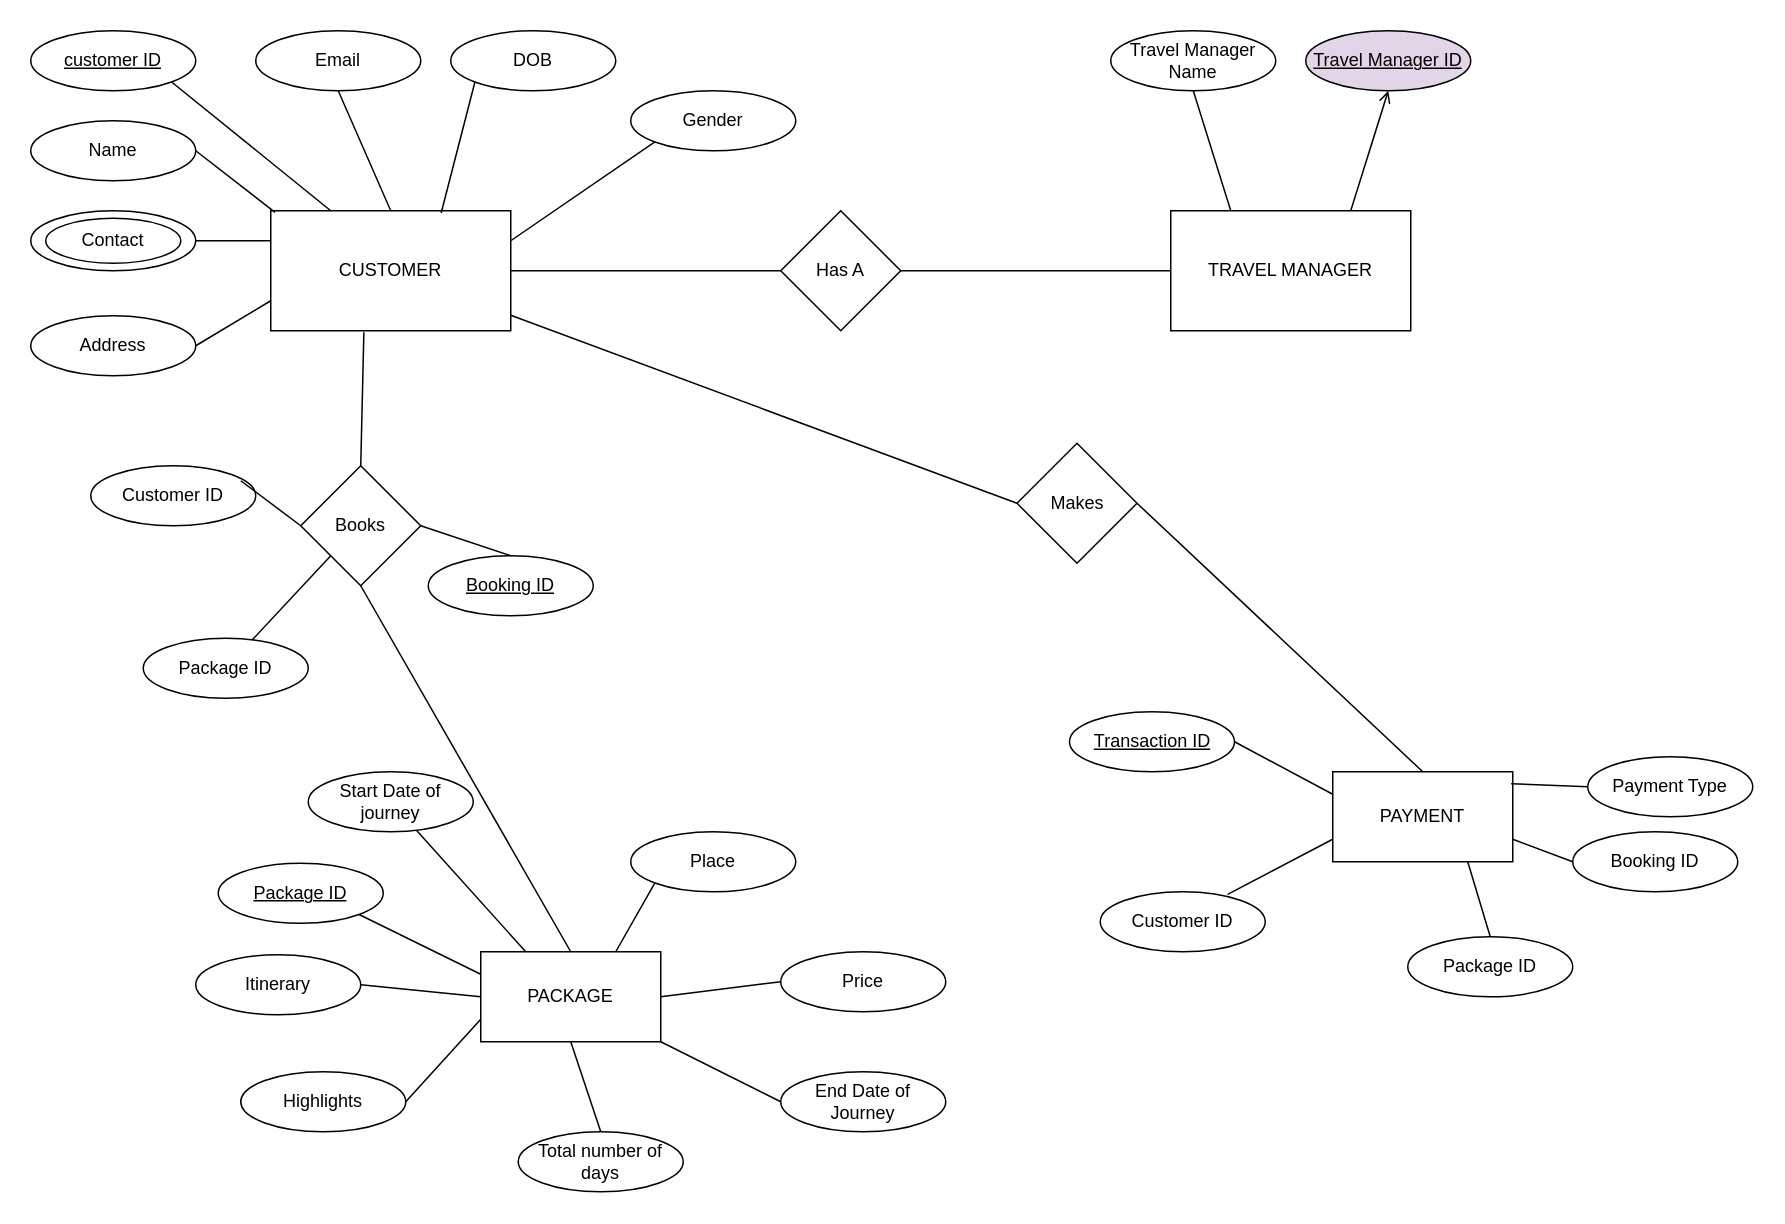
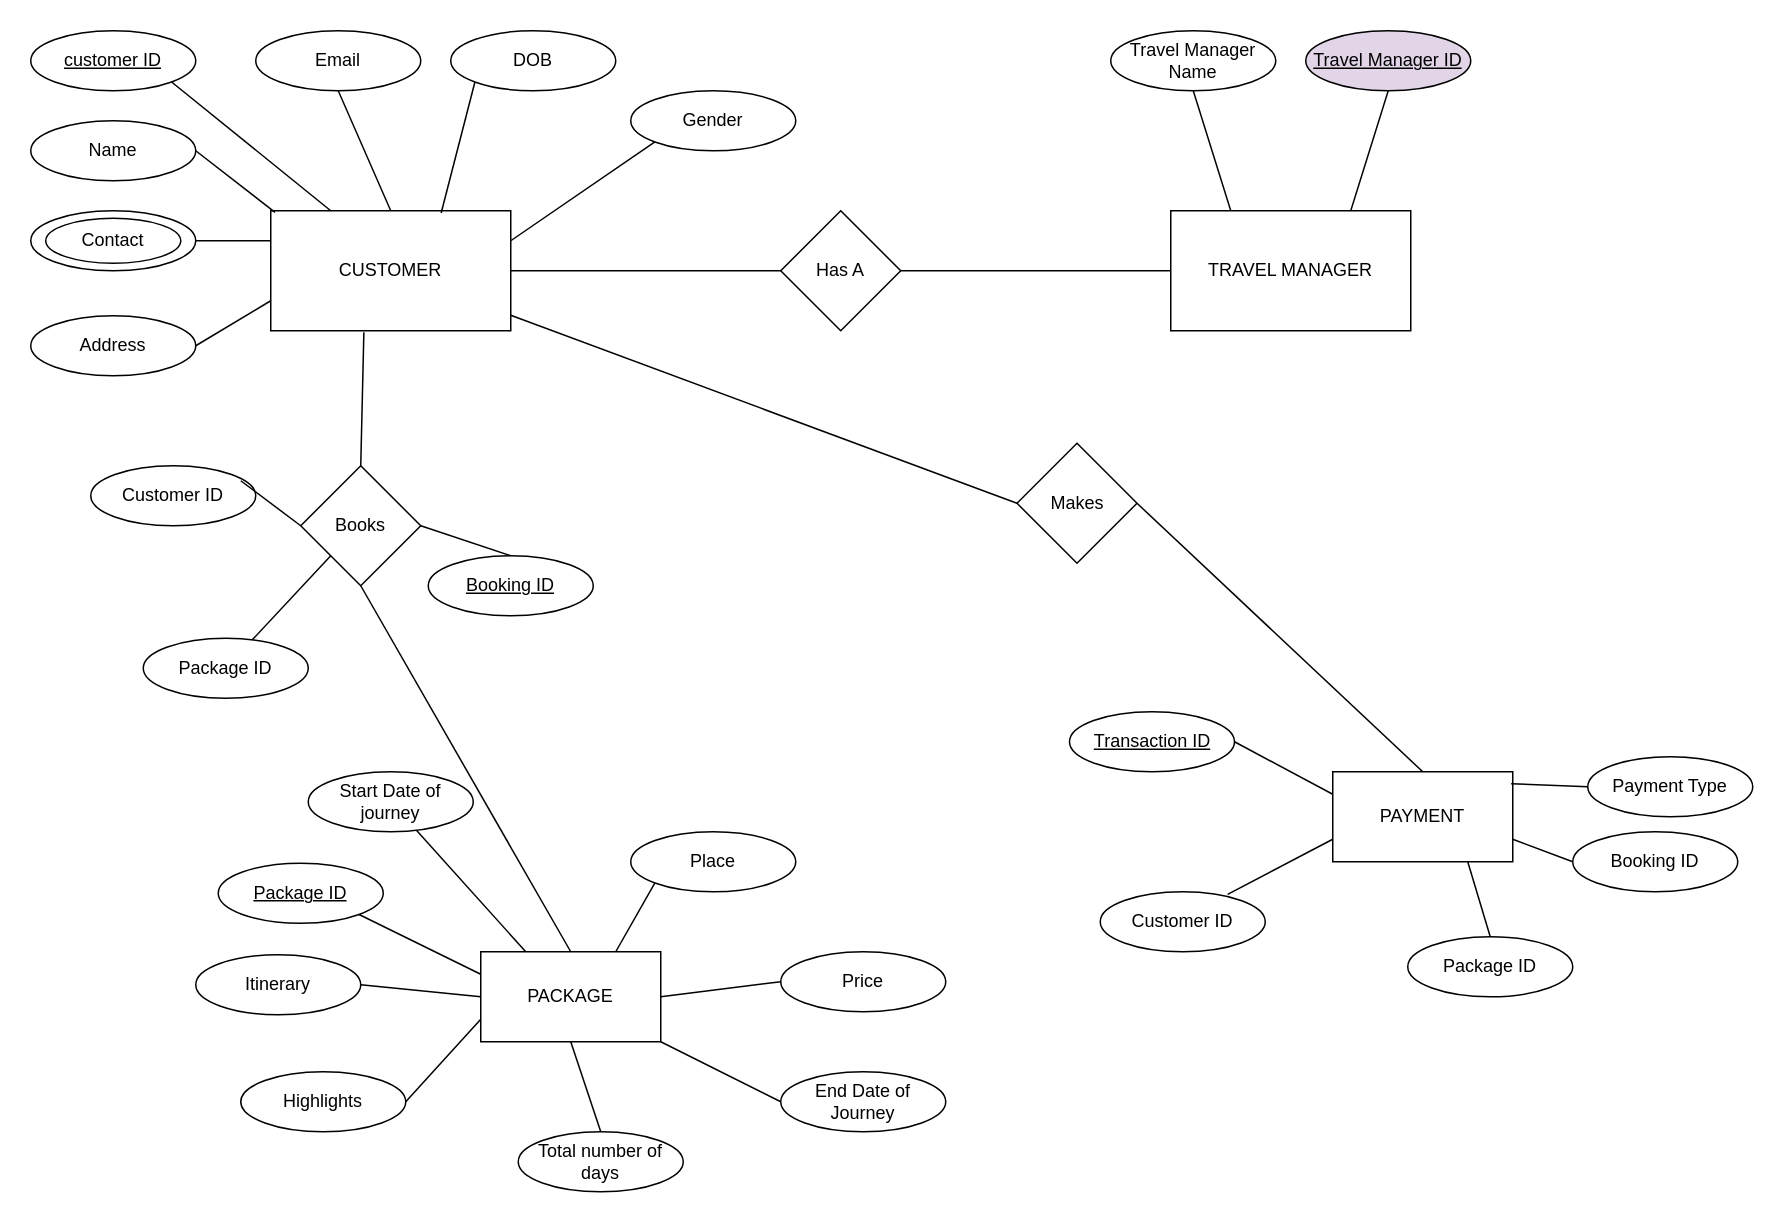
- <mxCell id="40" value="" style="endArrow=open;html=1;entryX=0.5;entryY=1;entryDx=0;entryDy=0;exitX=0.75;exitY=0;exitDx=0;exitDy=0;" parent="1" source="3" target="14" edge="1"><mxGeometry width="50" height="50" relative="1" as="geometry"><mxPoint x="900" y="130" as="sourcePoint" /><mxPoint x="950" y="80" as="targetPoint" /></mxGeometry></mxCell>
+ <mxCell id="40" value="" style="endArrow=none;html=1;entryX=0.5;entryY=1;entryDx=0;entryDy=0;exitX=0.75;exitY=0;exitDx=0;exitDy=0;" parent="1" source="3" target="14" edge="1"><mxGeometry width="50" height="50" relative="1" as="geometry"><mxPoint x="900" y="130" as="sourcePoint" /><mxPoint x="950" y="80" as="targetPoint" /></mxGeometry></mxCell>
